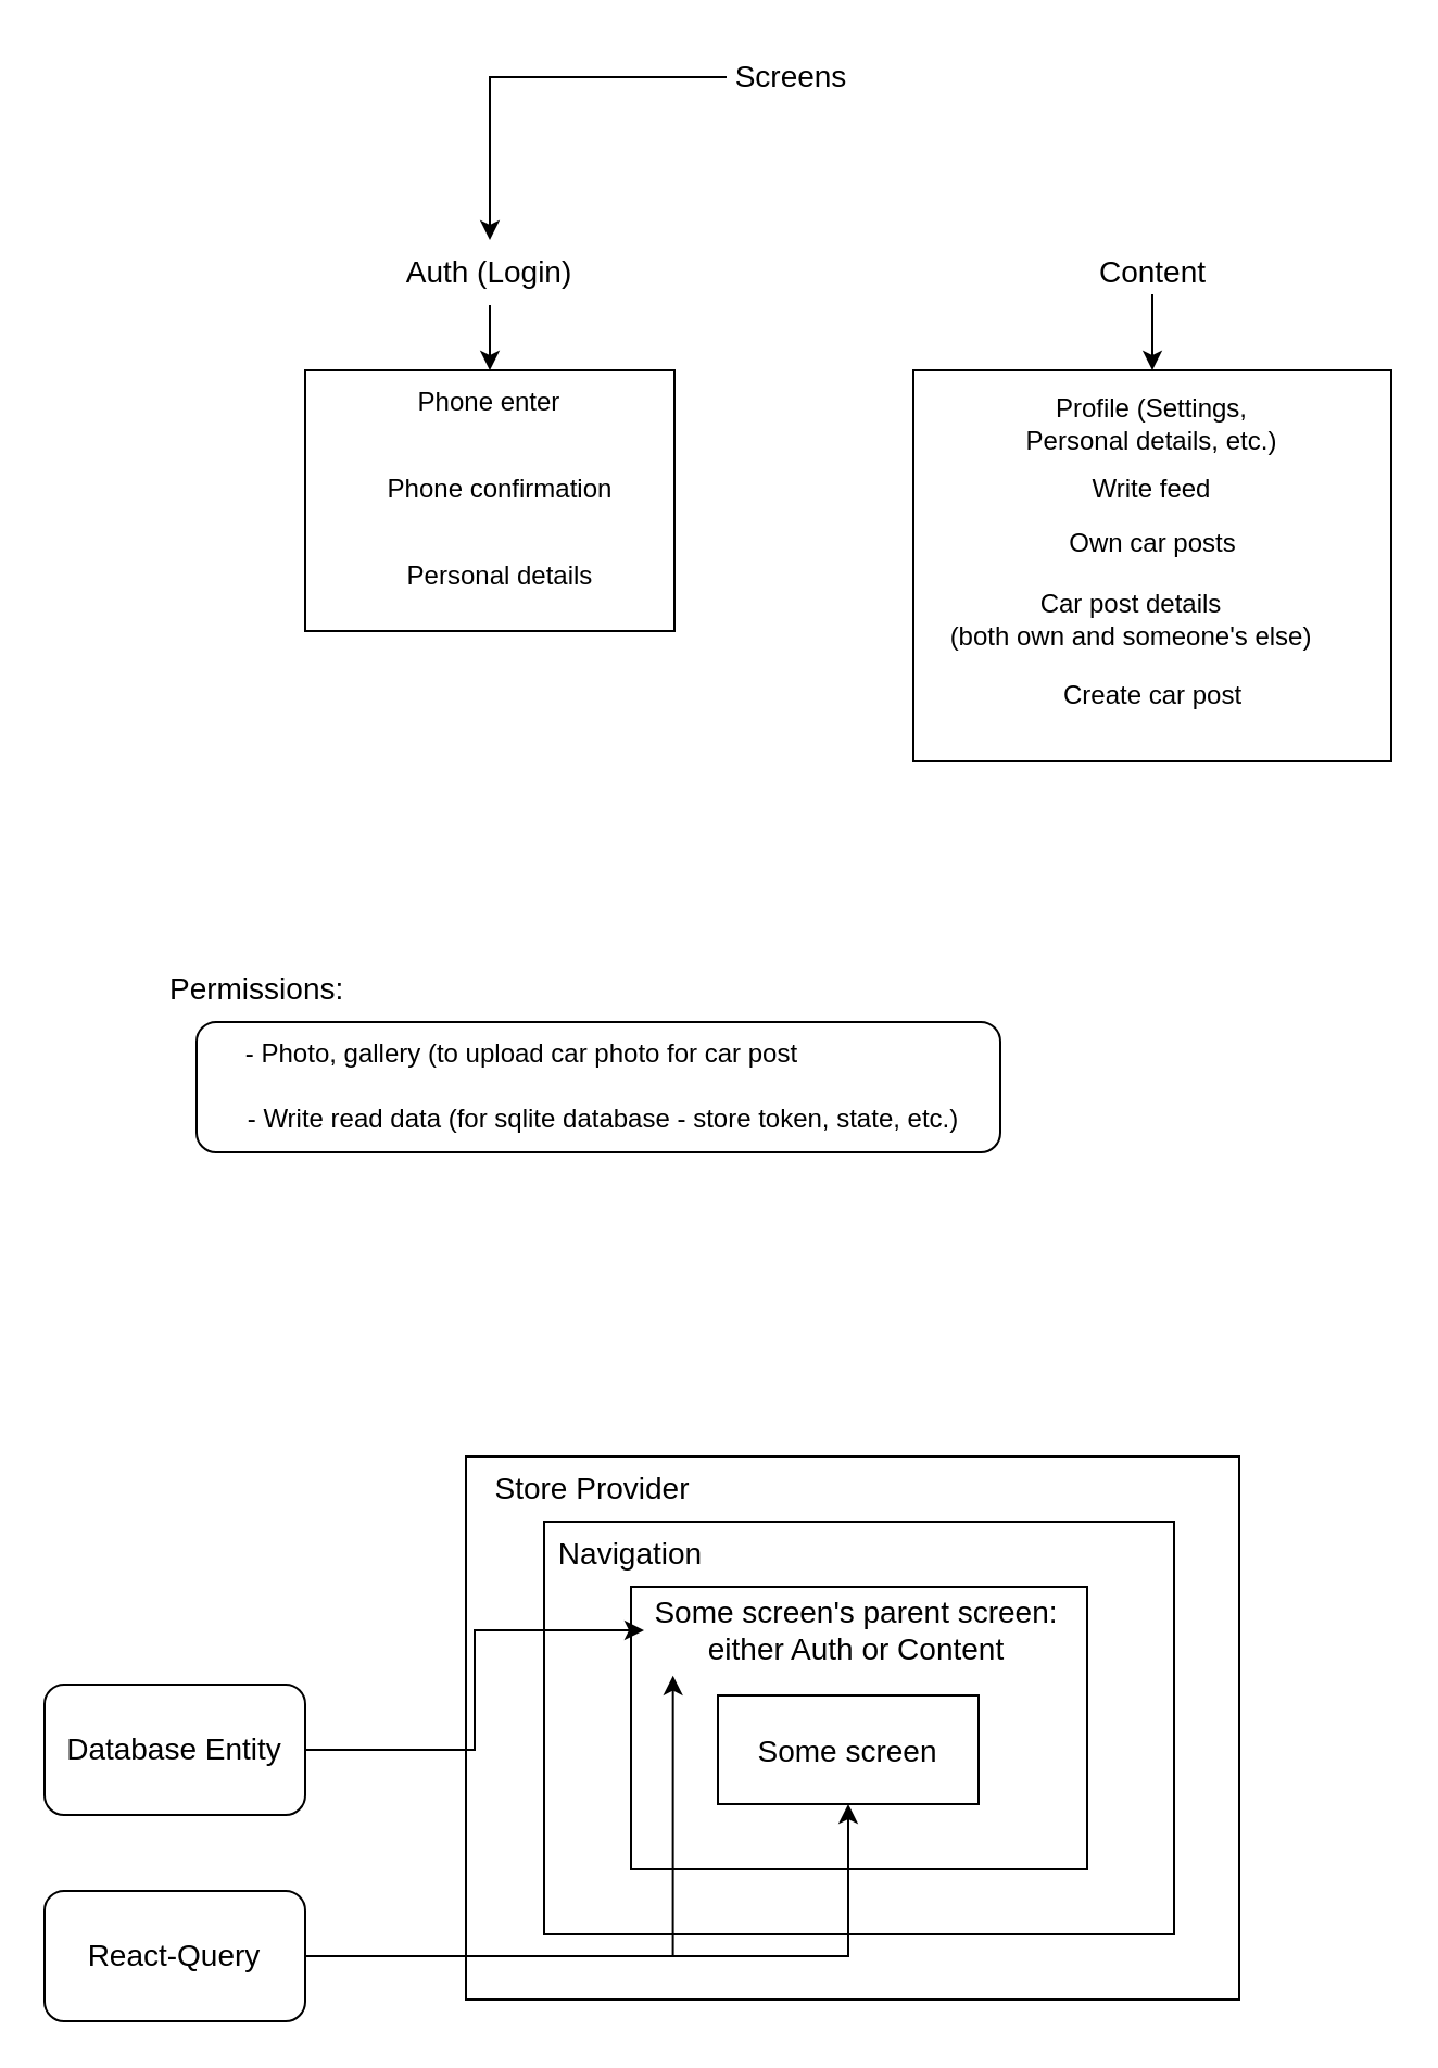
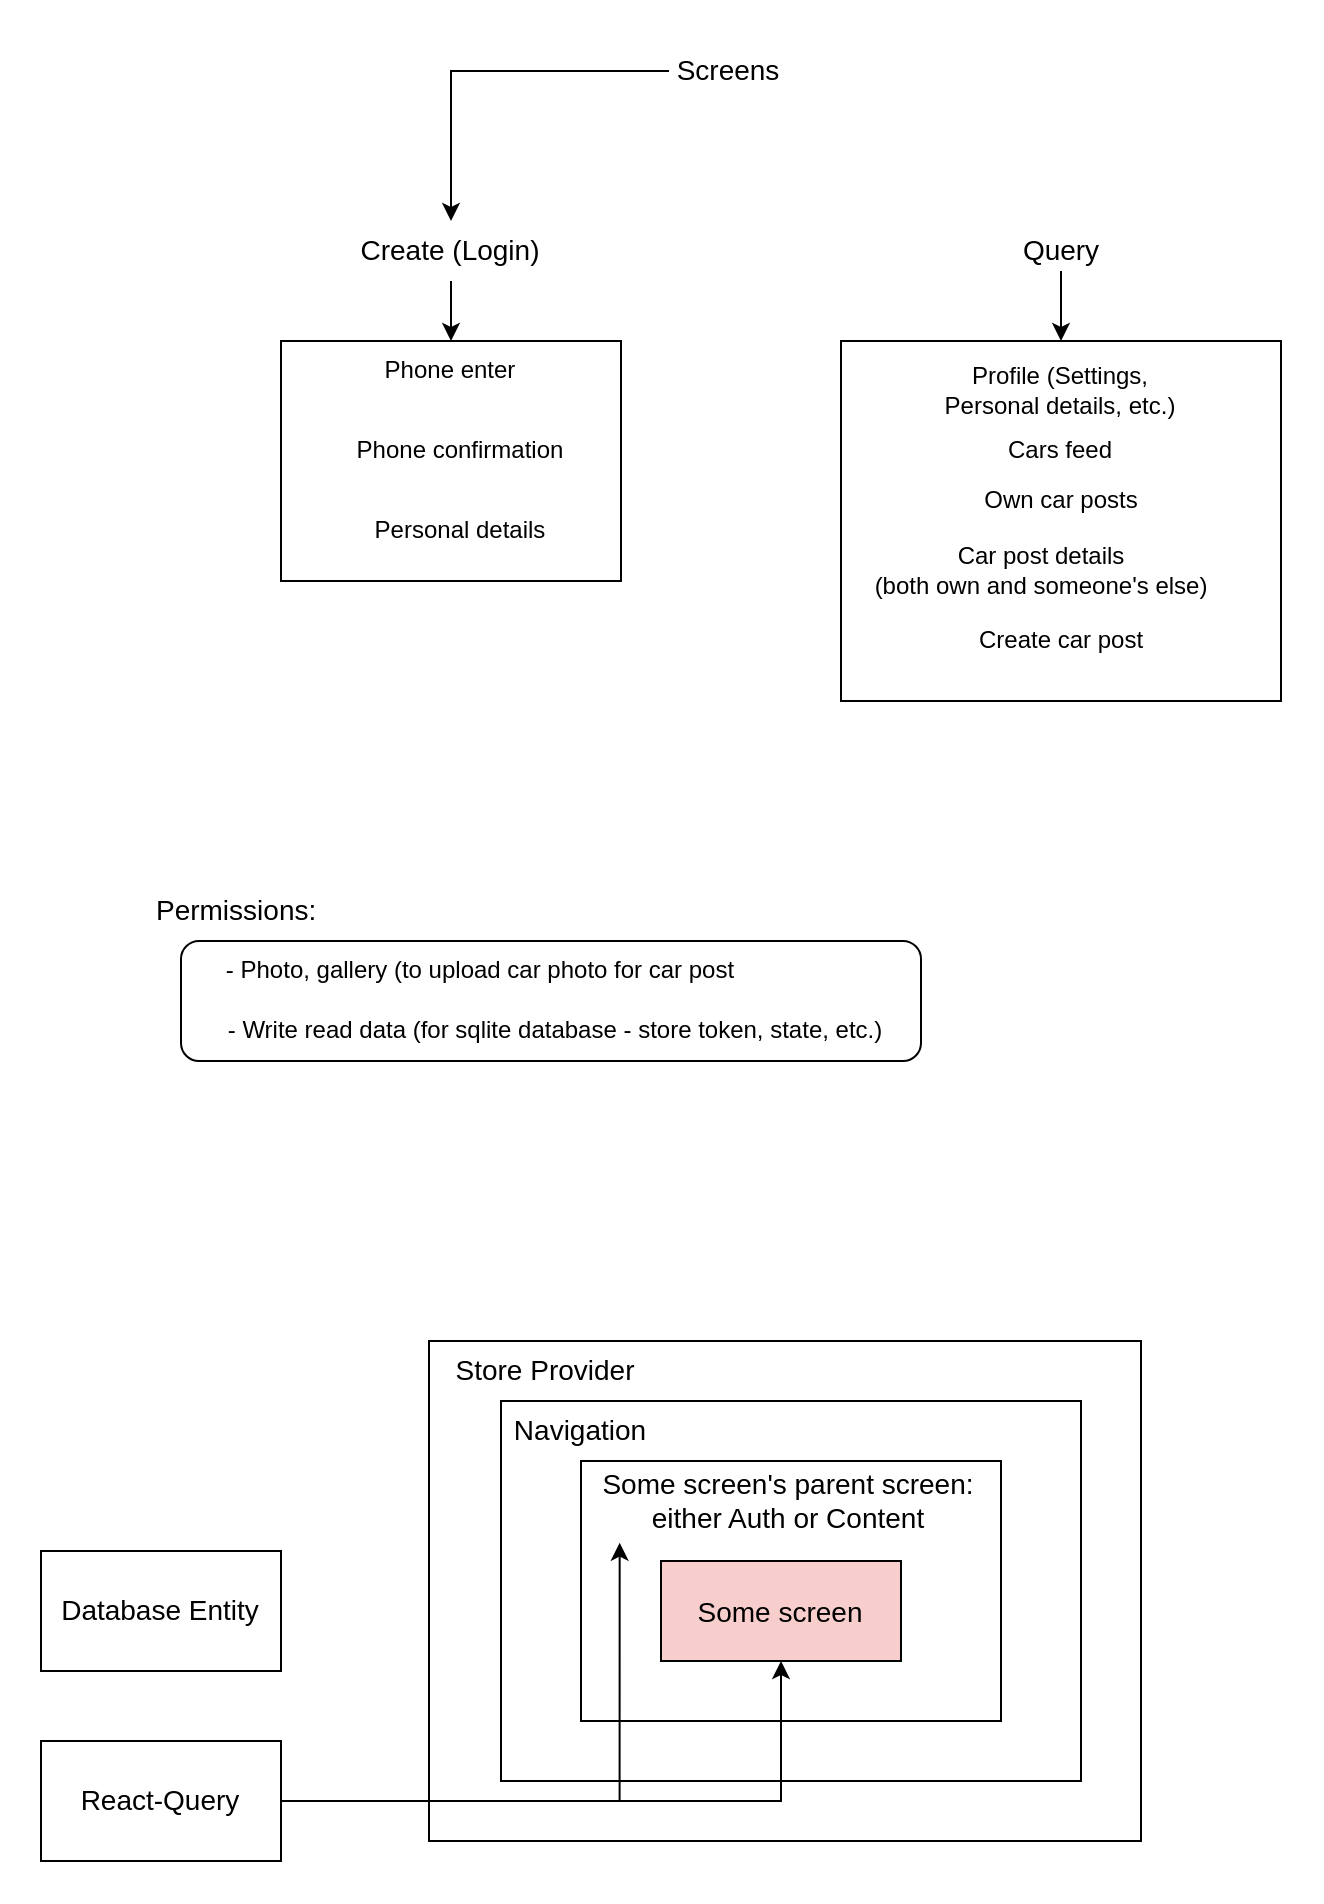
- <mxCell id="11" value="&lt;font style=&quot;font-size: 14px&quot;&gt;Auth (Login)&lt;/font&gt;" style="text;html=1;strokeColor=none;fillColor=none;align=center;verticalAlign=middle;whiteSpace=wrap;rounded=0;" parent="1" vertex="1"><mxGeometry x="160" y="110" width="130" height="30" as="geometry" /></mxCell>
+ <mxCell id="11" value="&lt;font style=&quot;font-size: 14px&quot;&gt;Create (Login)&lt;/font&gt;" style="text;html=1;strokeColor=none;fillColor=none;align=center;verticalAlign=middle;whiteSpace=wrap;rounded=0;" parent="1" vertex="1"><mxGeometry x="160" y="110" width="130" height="30" as="geometry" /></mxCell>
- <mxCell id="13" value="&lt;font style=&quot;font-size: 14px&quot;&gt;Content&lt;/font&gt;" style="text;html=1;align=center;verticalAlign=middle;resizable=0;points=[];autosize=1;strokeColor=none;fillColor=none;" parent="1" vertex="1"><mxGeometry x="500" y="115" width="60" height="20" as="geometry" /></mxCell>
+ <mxCell id="13" value="&lt;font style=&quot;font-size: 14px&quot;&gt;Query&lt;/font&gt;" style="text;html=1;align=center;verticalAlign=middle;resizable=0;points=[];autosize=1;strokeColor=none;fillColor=none;" parent="1" vertex="1"><mxGeometry x="500" y="115" width="60" height="20" as="geometry" /></mxCell>
- <mxCell id="18" value="Write feed" style="text;html=1;strokeColor=none;fillColor=none;align=center;verticalAlign=middle;whiteSpace=wrap;rounded=0;" parent="1" vertex="1"><mxGeometry x="475" y="210" width="110" height="30" as="geometry" /></mxCell>
+ <mxCell id="18" value="Cars feed" style="text;html=1;strokeColor=none;fillColor=none;align=center;verticalAlign=middle;whiteSpace=wrap;rounded=0;" parent="1" vertex="1"><mxGeometry x="475" y="210" width="110" height="30" as="geometry" /></mxCell>
- <mxCell id="29" style="edgeStyle=orthogonalEdgeStyle;rounded=0;orthogonalLoop=1;jettySize=auto;html=1;entryX=0;entryY=0.5;entryDx=0;entryDy=0;fontSize=14;" parent="1" source="30" target="26" edge="1"><mxGeometry relative="1" as="geometry" /></mxCell>
- <mxCell id="30" value="Database Entity" style="rounded=1;whiteSpace=wrap;html=1;fontSize=14;" parent="1" vertex="1"><mxGeometry x="20" y="775" width="120" height="60" as="geometry" /></mxCell>
+ <mxCell id="30" value="Database Entity" style="whiteSpace=wrap;html=1;fontSize=14;rounded=0;" parent="1" vertex="1"><mxGeometry x="20" y="775" width="120" height="60" as="geometry" /></mxCell>
- <mxCell id="25" value="&lt;font style=&quot;font-size: 14px&quot;&gt;Some screen&lt;/font&gt;" style="rounded=0;whiteSpace=wrap;html=1;fontSize=16;" parent="1" vertex="1"><mxGeometry x="330" y="780" width="120" height="50" as="geometry" /></mxCell>
+ <mxCell id="25" value="&lt;font style=&quot;font-size: 14px&quot;&gt;Some screen&lt;/font&gt;" style="rounded=0;whiteSpace=wrap;html=1;fontSize=16;fillColor=#f8cecc;" parent="1" vertex="1"><mxGeometry x="330" y="780" width="120" height="50" as="geometry" /></mxCell>
- <mxCell id="33" value="React-Query" style="rounded=1;whiteSpace=wrap;html=1;fontSize=14;" parent="1" vertex="1"><mxGeometry x="20" y="870" width="120" height="60" as="geometry" /></mxCell>
+ <mxCell id="33" value="React-Query" style="whiteSpace=wrap;html=1;fontSize=14;rounded=0;" parent="1" vertex="1"><mxGeometry x="20" y="870" width="120" height="60" as="geometry" /></mxCell>
